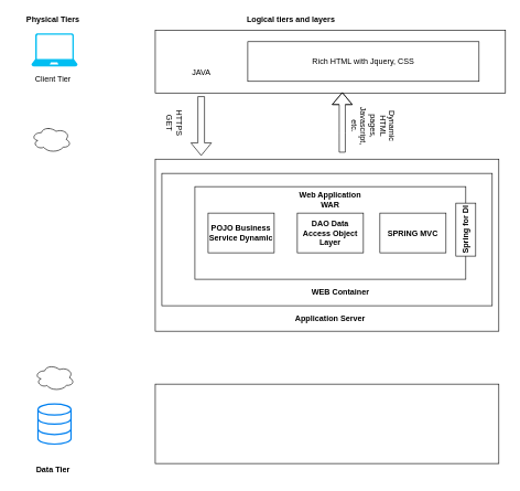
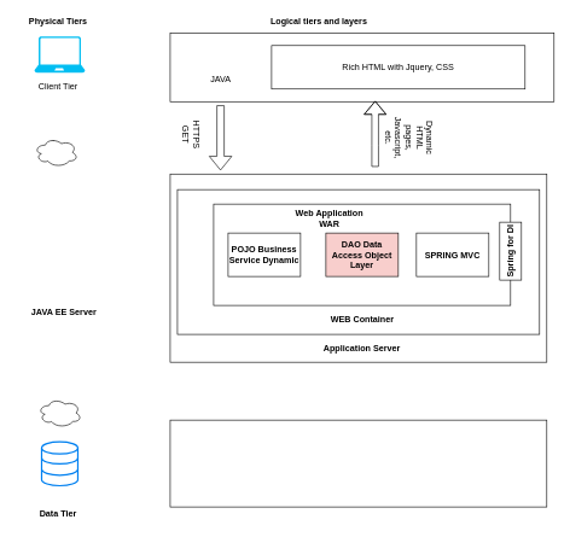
- <mxCell id="20" value="&lt;b&gt;Web Application WAR&lt;/b&gt;" style="text;html=1;strokeColor=none;fillColor=none;align=center;verticalAlign=middle;whiteSpace=wrap;rounded=0;" vertex="1" parent="1"><mxGeometry x="444" y="291.52" width="110" height="20" as="geometry" /></mxCell>
+ <mxCell id="20" value="&lt;b&gt;Web Application WAR&lt;/b&gt;" style="text;html=1;strokeColor=none;fillColor=none;align=center;verticalAlign=middle;whiteSpace=wrap;rounded=0;" vertex="1" parent="1"><mxGeometry x="399" y="291.52" width="110" height="20" as="geometry" /></mxCell>
- <mxCell id="23" value="&lt;b&gt;DAO Data Access Object Layer&lt;/b&gt;" style="rounded=0;whiteSpace=wrap;html=1;" vertex="1" parent="1"><mxGeometry x="449" y="321.52" width="100" height="60" as="geometry" /></mxCell>
+ <mxCell id="23" value="&lt;b&gt;DAO Data Access Object Layer&lt;/b&gt;" style="rounded=0;whiteSpace=wrap;html=1;fillColor=#f8cecc;" vertex="1" parent="1"><mxGeometry x="449" y="321.52" width="100" height="60" as="geometry" /></mxCell>
+ <mxCell id="8" value="&lt;b&gt;JAVA EE Server&lt;/b&gt;" style="text;html=1;align=center;verticalAlign=middle;resizable=0;points=[];autosize=1;" vertex="1" parent="1"><mxGeometry x="31.5" y="421.52" width="110" height="20" as="geometry" /></mxCell>
- <mxCell id="21" value="&lt;b&gt;WEB Container&lt;/b&gt;" style="text;html=1;strokeColor=none;fillColor=none;align=center;verticalAlign=middle;whiteSpace=wrap;rounded=0;" vertex="1" parent="1"><mxGeometry x="461.5" y="431.52" width="105" height="20" as="geometry" /></mxCell>
+ <mxCell id="21" value="&lt;b&gt;WEB Container&lt;/b&gt;" style="text;html=1;strokeColor=none;fillColor=none;align=center;verticalAlign=middle;whiteSpace=wrap;rounded=0;" vertex="1" parent="1"><mxGeometry x="446.5" y="431.52" width="105" height="20" as="geometry" /></mxCell>
